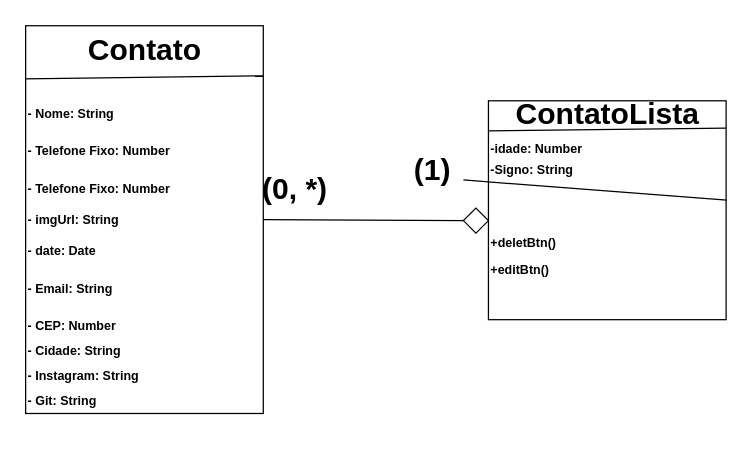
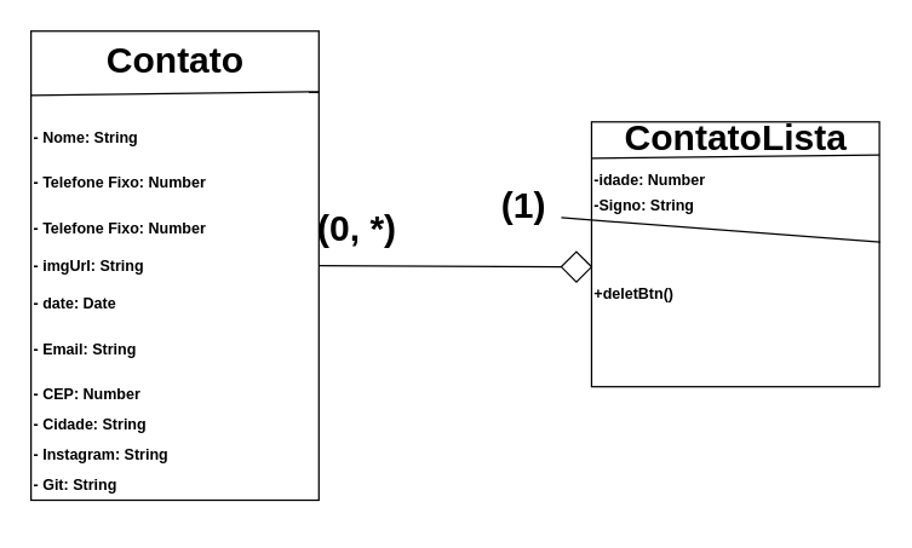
- <mxCell id="25" value="+editBtn()" style="text;strokeColor=none;fillColor=none;html=1;fontSize=10;fontStyle=1;verticalAlign=middle;align=left;" vertex="1" parent="18"><mxGeometry y="123.76" width="80" height="21.875" as="geometry" /></mxCell>
